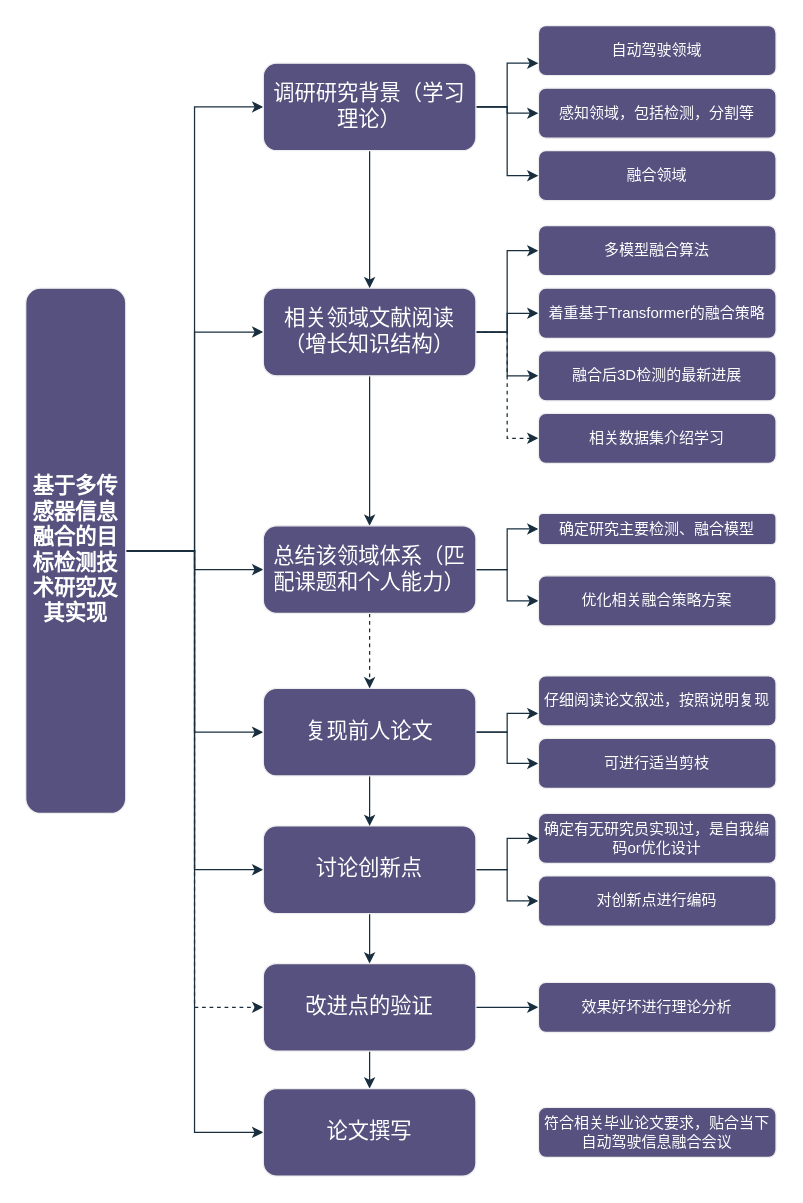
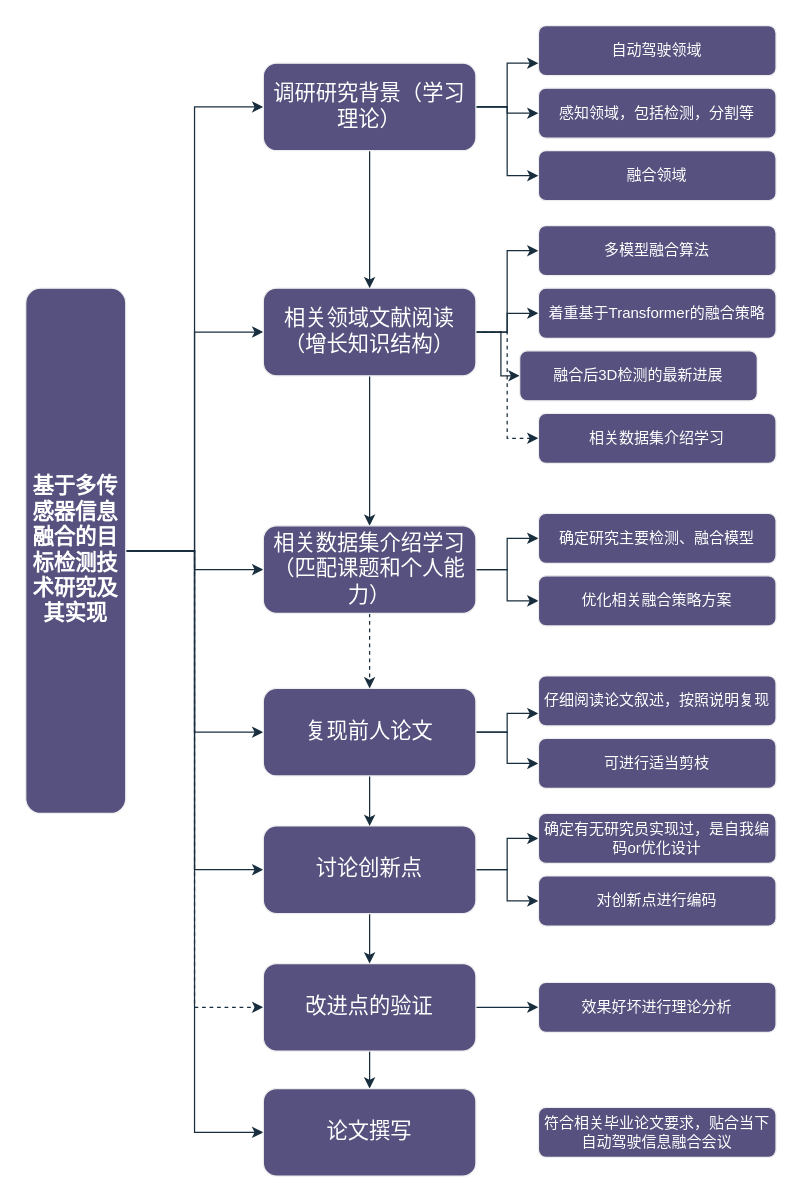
- <mxCell id="42" value="融合后3D检测的最新进展" style="rounded=1;whiteSpace=wrap;html=1;labelBackgroundColor=none;fillColor=#56517E;strokeColor=#EEEEEE;fontColor=#FFFFFF;" parent="1" vertex="1"><mxGeometry x="430" y="280" width="190" height="40" as="geometry" /></mxCell>
+ <mxCell id="42" value="融合后3D检测的最新进展" style="rounded=1;whiteSpace=wrap;html=1;labelBackgroundColor=none;fillColor=#56517E;strokeColor=#EEEEEE;fontColor=#FFFFFF;" parent="1" vertex="1"><mxGeometry x="415" y="280" width="190" height="40" as="geometry" /></mxCell>
- <mxCell id="44" value="确定研究主要检测、融合模型" style="rounded=1;whiteSpace=wrap;html=1;labelBackgroundColor=none;fillColor=#56517E;strokeColor=#EEEEEE;fontColor=#FFFFFF;" parent="1" vertex="1"><mxGeometry x="430" y="410" width="190" height="25" as="geometry" /></mxCell>
+ <mxCell id="44" value="确定研究主要检测、融合模型" style="rounded=1;whiteSpace=wrap;html=1;labelBackgroundColor=none;fillColor=#56517E;strokeColor=#EEEEEE;fontColor=#FFFFFF;" parent="1" vertex="1"><mxGeometry x="430" y="410" width="190" height="40" as="geometry" /></mxCell>
- <mxCell id="38" value="总结该领域体系（匹配课题和个人能力）" style="rounded=1;whiteSpace=wrap;html=1;fontSize=17;labelBackgroundColor=none;fillColor=#56517E;strokeColor=#EEEEEE;fontColor=#FFFFFF;" parent="1" vertex="1"><mxGeometry x="210" y="420" width="170" height="70" as="geometry" /></mxCell>
+ <mxCell id="38" value="相关数据集介绍学习（匹配课题和个人能力）" style="rounded=1;whiteSpace=wrap;html=1;fontSize=17;labelBackgroundColor=none;fillColor=#56517E;strokeColor=#EEEEEE;fontColor=#FFFFFF;" parent="1" vertex="1"><mxGeometry x="210" y="420" width="170" height="70" as="geometry" /></mxCell>
